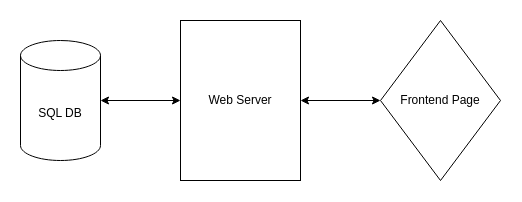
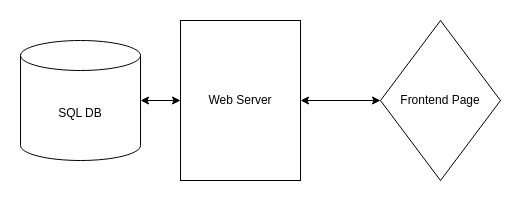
- <mxCell id="6" value="SQL DB" style="shape=cylinder3;whiteSpace=wrap;html=1;boundedLbl=1;backgroundOutline=1;size=15;" vertex="1" parent="1"><mxGeometry x="20" y="40" width="80" height="120" as="geometry" /></mxCell>
+ <mxCell id="6" value="SQL DB" style="shape=cylinder3;whiteSpace=wrap;html=1;boundedLbl=1;backgroundOutline=1;size=15;" vertex="1" parent="1"><mxGeometry x="20" y="40" width="120" height="120" as="geometry" /></mxCell>
